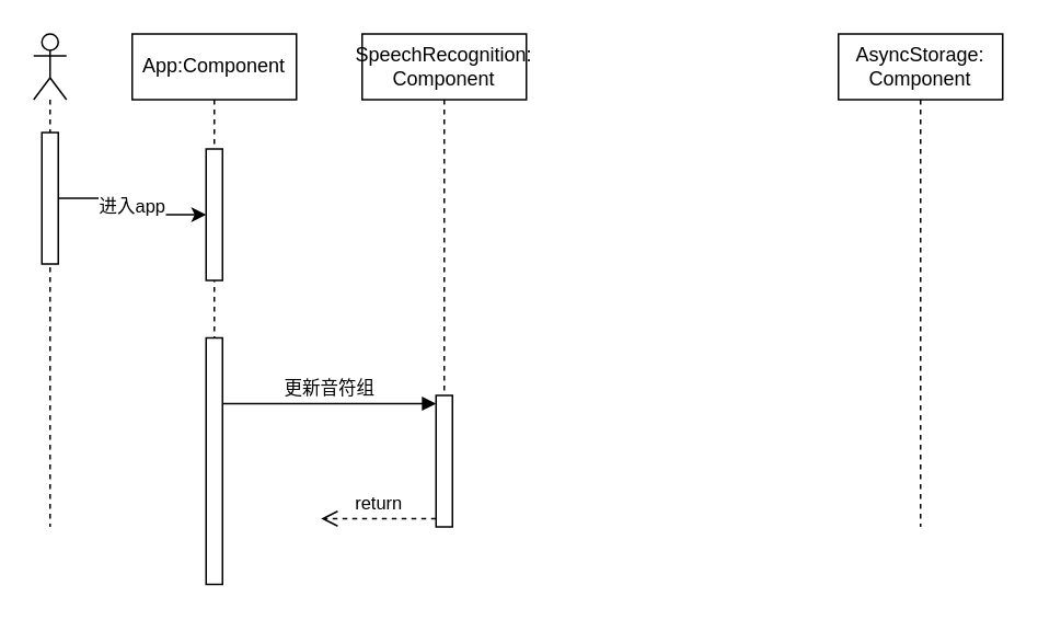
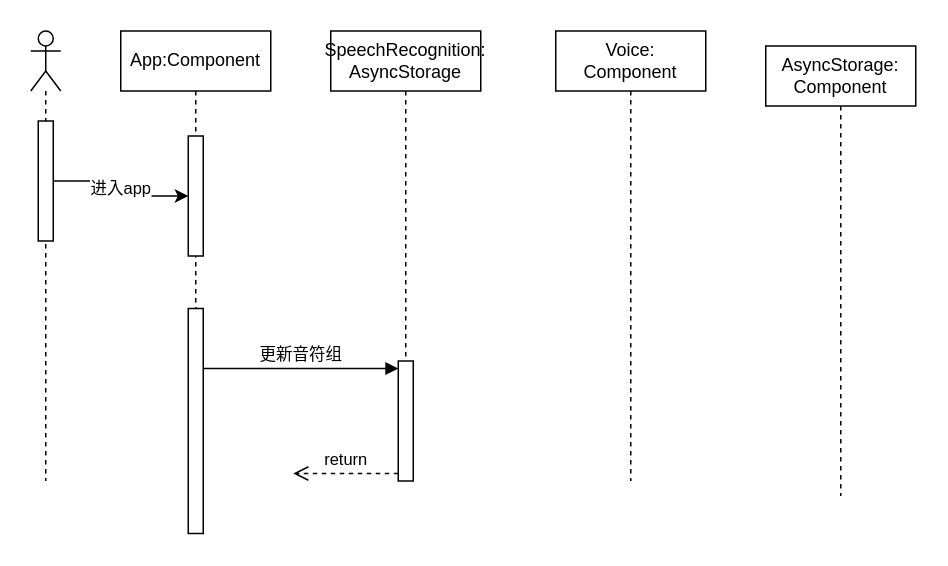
- <mxCell id="5" value="SpeechRecognition: Component" style="shape=umlLifeline;perimeter=lifelinePerimeter;html=1;container=1;dropTarget=0;collapsible=0;recursiveResize=0;outlineConnect=0;portConstraint=eastwest;newEdgeStyle={&quot;curved&quot;:0,&quot;rounded&quot;:0};whiteSpace=wrap;" vertex="1" parent="1"><mxGeometry x="220" y="20" width="100" height="300" as="geometry" /></mxCell>
+ <mxCell id="5" value="SpeechRecognition: AsyncStorage" style="shape=umlLifeline;perimeter=lifelinePerimeter;html=1;container=1;dropTarget=0;collapsible=0;recursiveResize=0;outlineConnect=0;portConstraint=eastwest;newEdgeStyle={&quot;curved&quot;:0,&quot;rounded&quot;:0};whiteSpace=wrap;" vertex="1" parent="1"><mxGeometry x="220" y="20" width="100" height="300" as="geometry" /></mxCell>
+ <mxCell id="9" value="Voice: Component" style="shape=umlLifeline;perimeter=lifelinePerimeter;html=1;container=1;dropTarget=0;collapsible=0;recursiveResize=0;outlineConnect=0;portConstraint=eastwest;newEdgeStyle={&quot;curved&quot;:0,&quot;rounded&quot;:0};whiteSpace=wrap;" vertex="1" parent="1"><mxGeometry x="370" y="20" width="100" height="300" as="geometry" /></mxCell>
- <mxCell id="13" value="AsyncStorage: Component" style="shape=umlLifeline;perimeter=lifelinePerimeter;html=1;container=1;dropTarget=0;collapsible=0;recursiveResize=0;outlineConnect=0;portConstraint=eastwest;newEdgeStyle={&quot;curved&quot;:0,&quot;rounded&quot;:0};whiteSpace=wrap;" vertex="1" parent="1"><mxGeometry x="510" y="20" width="100" height="300" as="geometry" /></mxCell>
+ <mxCell id="13" value="AsyncStorage: Component" style="shape=umlLifeline;perimeter=lifelinePerimeter;html=1;container=1;dropTarget=0;collapsible=0;recursiveResize=0;outlineConnect=0;portConstraint=eastwest;newEdgeStyle={&quot;curved&quot;:0,&quot;rounded&quot;:0};whiteSpace=wrap;" vertex="1" parent="1"><mxGeometry x="510" y="30" width="100" height="300" as="geometry" /></mxCell>
